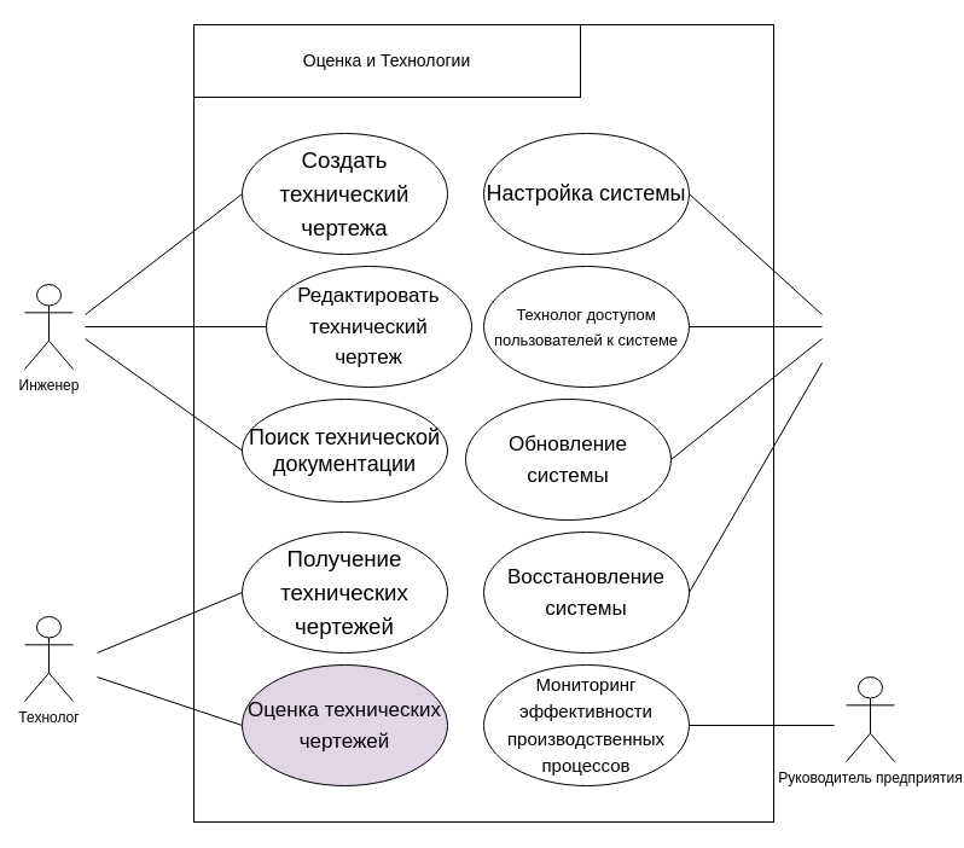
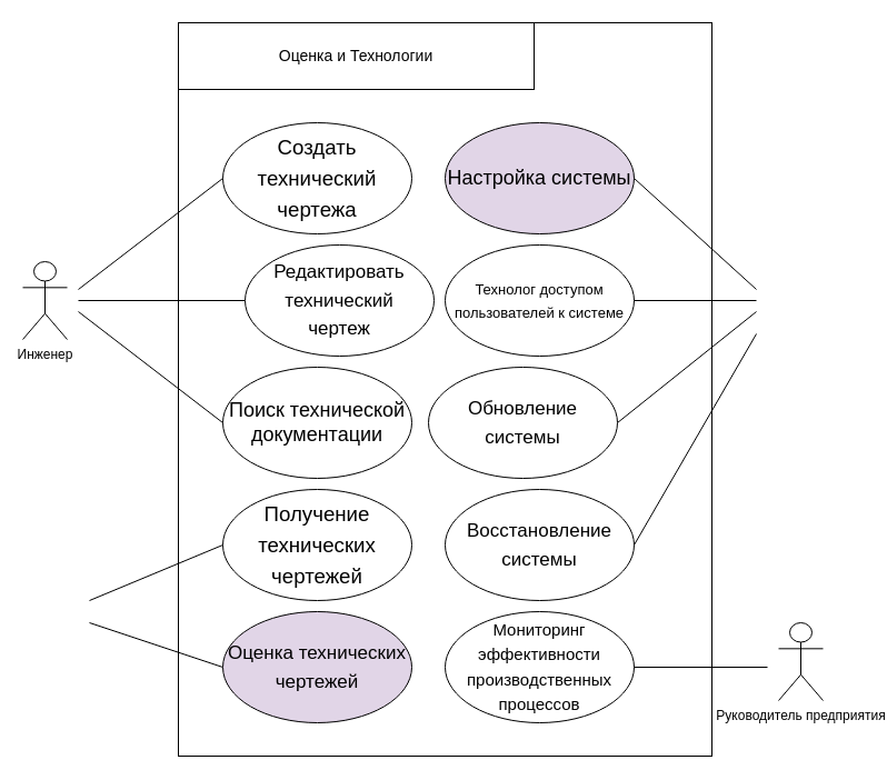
- <mxCell id="22" value="&lt;font style=&quot;font-size: 18px;&quot;&gt;Настройка системы&lt;br&gt;&lt;/font&gt;" style="ellipse;whiteSpace=wrap;html=1;" vertex="1" parent="1"><mxGeometry x="400" y="110" width="170" height="100" as="geometry" /></mxCell>
+ <mxCell id="22" value="&lt;font style=&quot;font-size: 18px;&quot;&gt;Настройка системы&lt;br&gt;&lt;/font&gt;" style="ellipse;whiteSpace=wrap;html=1;fillColor=#e1d5e7;" vertex="1" parent="1"><mxGeometry x="400" y="110" width="170" height="100" as="geometry" /></mxCell>
- <mxCell id="9" value="&lt;font style=&quot;font-size: 18px;&quot;&gt;Поиск технической документации&lt;/font&gt;" style="ellipse;whiteSpace=wrap;html=1;" parent="1" vertex="1"><mxGeometry x="200" y="330" width="170" height="85" as="geometry" /></mxCell>
+ <mxCell id="9" value="&lt;font style=&quot;font-size: 18px;&quot;&gt;Поиск технической документации&lt;/font&gt;" style="ellipse;whiteSpace=wrap;html=1;" parent="1" vertex="1"><mxGeometry x="200" y="330" width="170" height="100" as="geometry" /></mxCell>
- <mxCell id="15" value="&lt;div&gt;Технолог&lt;/div&gt;" style="shape=umlActor;verticalLabelPosition=bottom;verticalAlign=top;html=1;outlineConnect=0;" vertex="1" parent="1"><mxGeometry x="20" y="510" width="40" height="70" as="geometry" /></mxCell>
